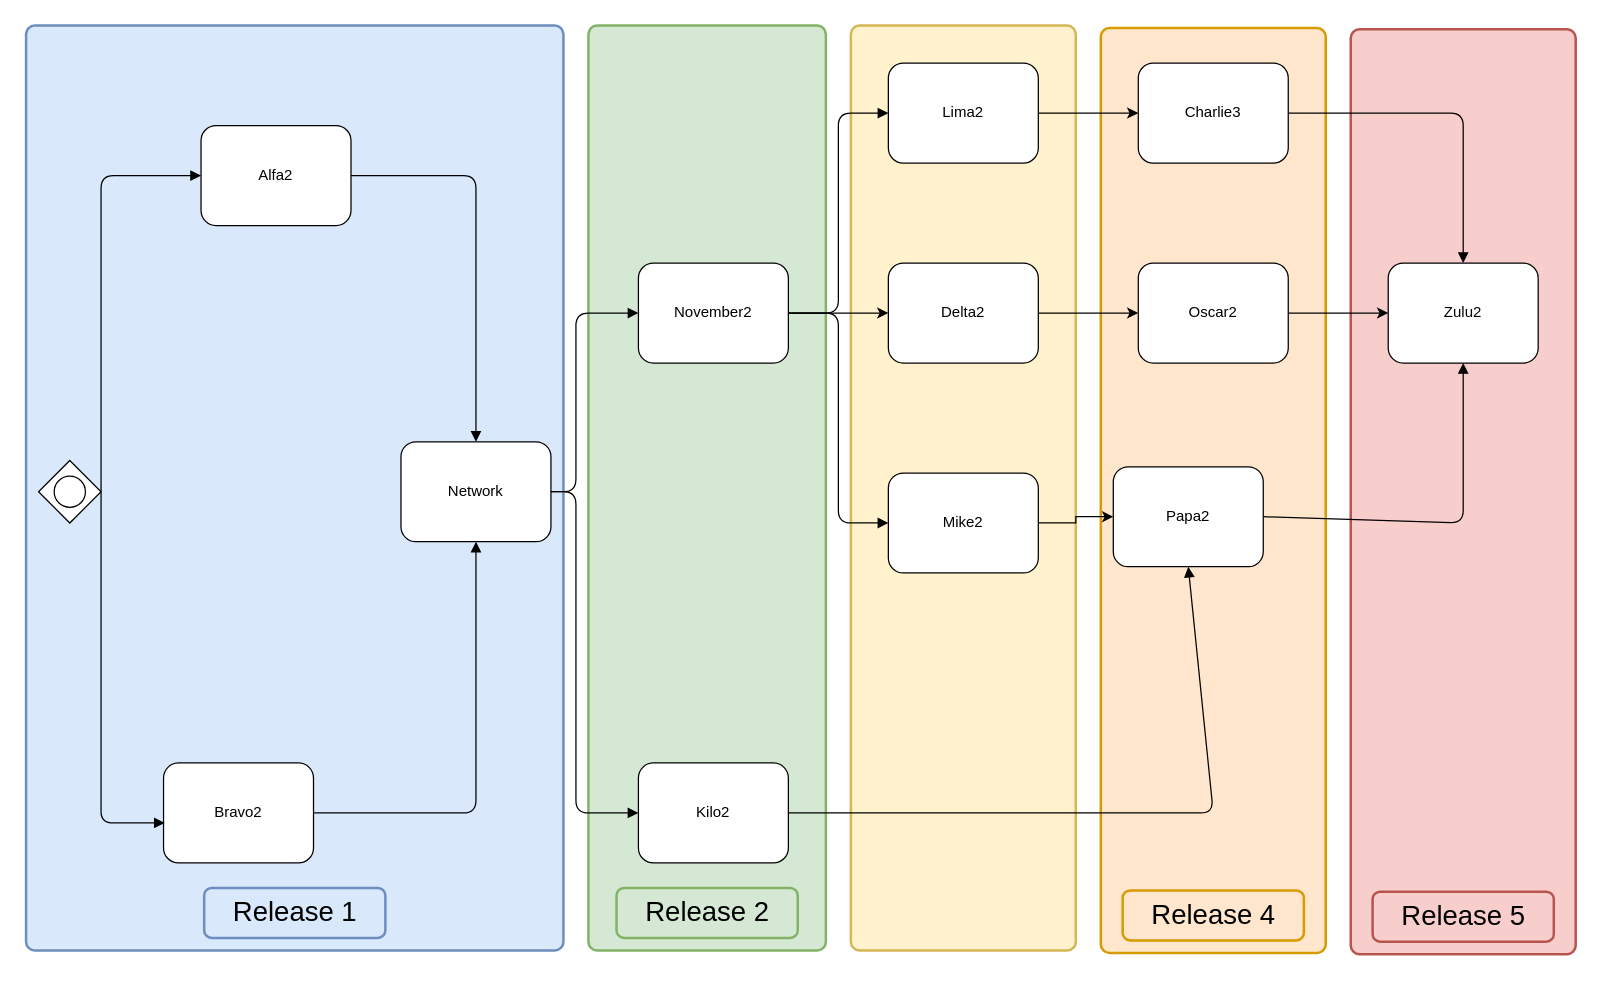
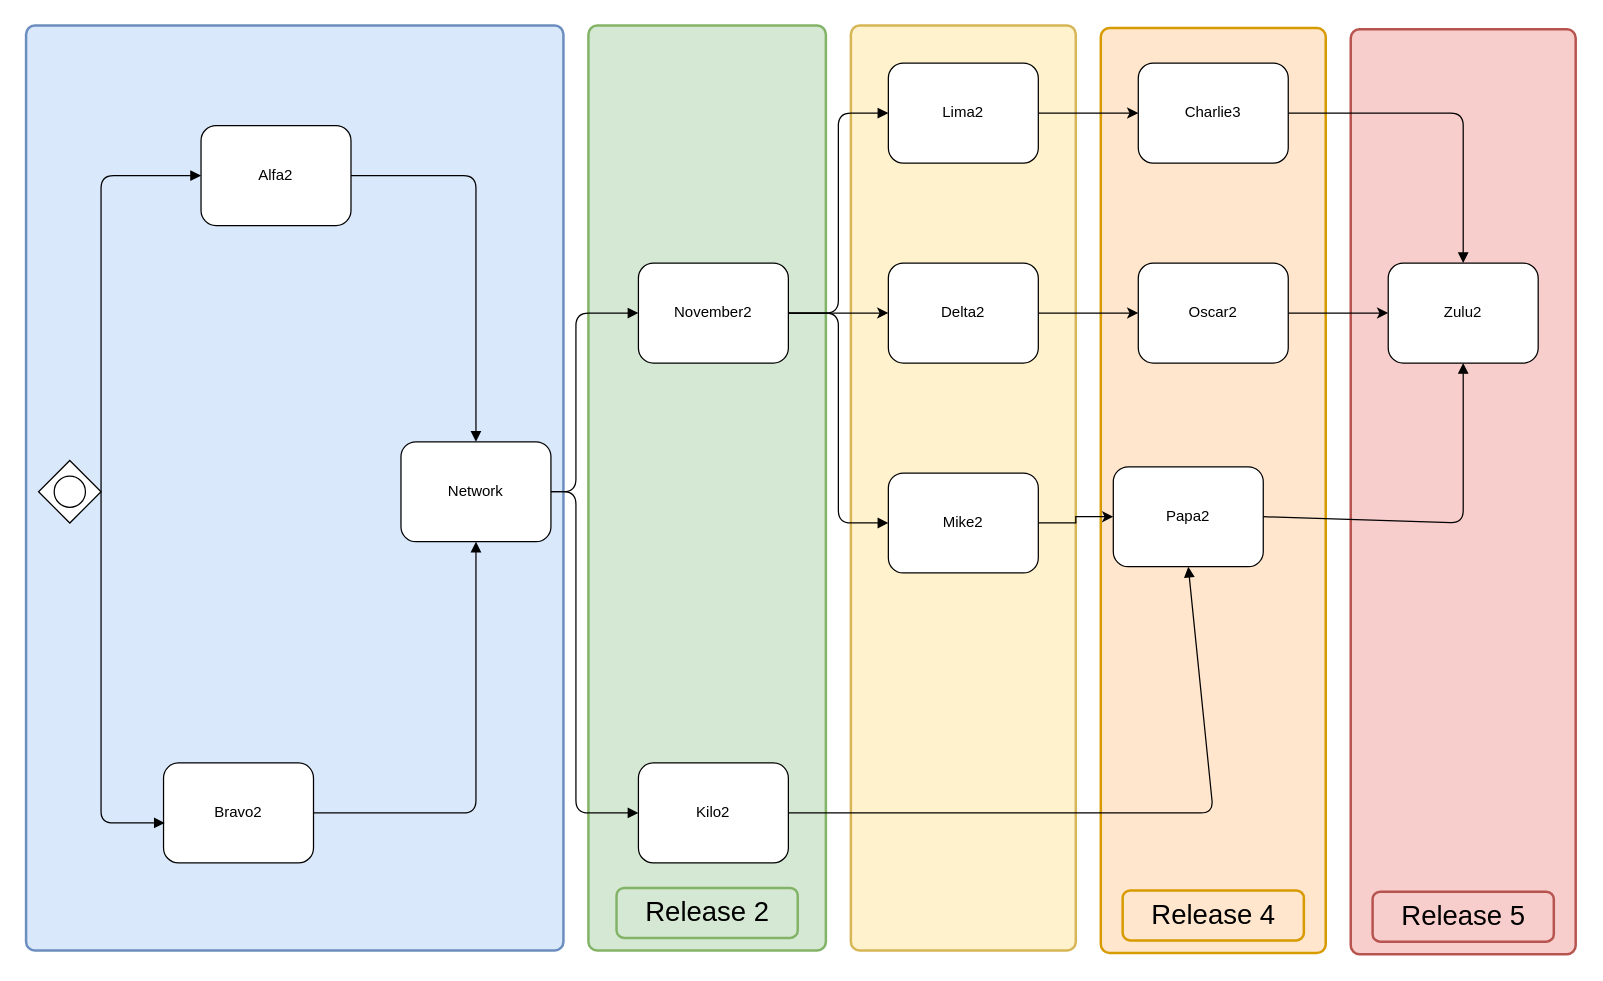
- <mxCell id="38" value="Release 1" style="text;html=1;strokeColor=#6c8ebf;fillColor=#dae8fc;align=center;verticalAlign=middle;whiteSpace=wrap;rounded=1;fontSize=22;strokeWidth=2;" parent="1" vertex="1"><mxGeometry x="162.5" y="710" width="145" height="40" as="geometry" /></mxCell>
